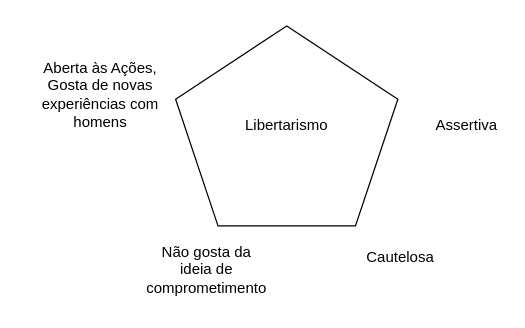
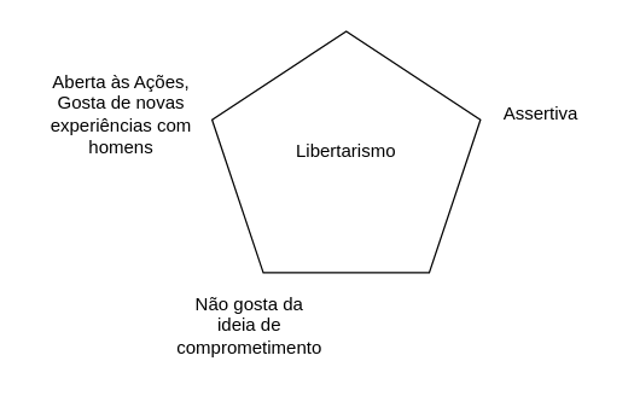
- <mxCell id="6" value="Assertiva" style="text;html=1;strokeColor=none;fillColor=none;align=center;verticalAlign=middle;whiteSpace=wrap;rounded=0;" vertex="1" parent="1"><mxGeometry x="332.78" y="85" width="80" height="30" as="geometry" /></mxCell>
+ <mxCell id="6" value="Assertiva" style="text;html=1;strokeColor=none;fillColor=none;align=center;verticalAlign=middle;whiteSpace=wrap;rounded=0;" vertex="1" parent="1"><mxGeometry x="317.78" y="60" width="80" height="30" as="geometry" /></mxCell>
- <mxCell id="4" value="Cautelosa" style="text;html=1;strokeColor=none;fillColor=none;align=center;verticalAlign=middle;whiteSpace=wrap;rounded=0;" vertex="1" parent="1"><mxGeometry x="280" y="190" width="80" height="30" as="geometry" /></mxCell>
